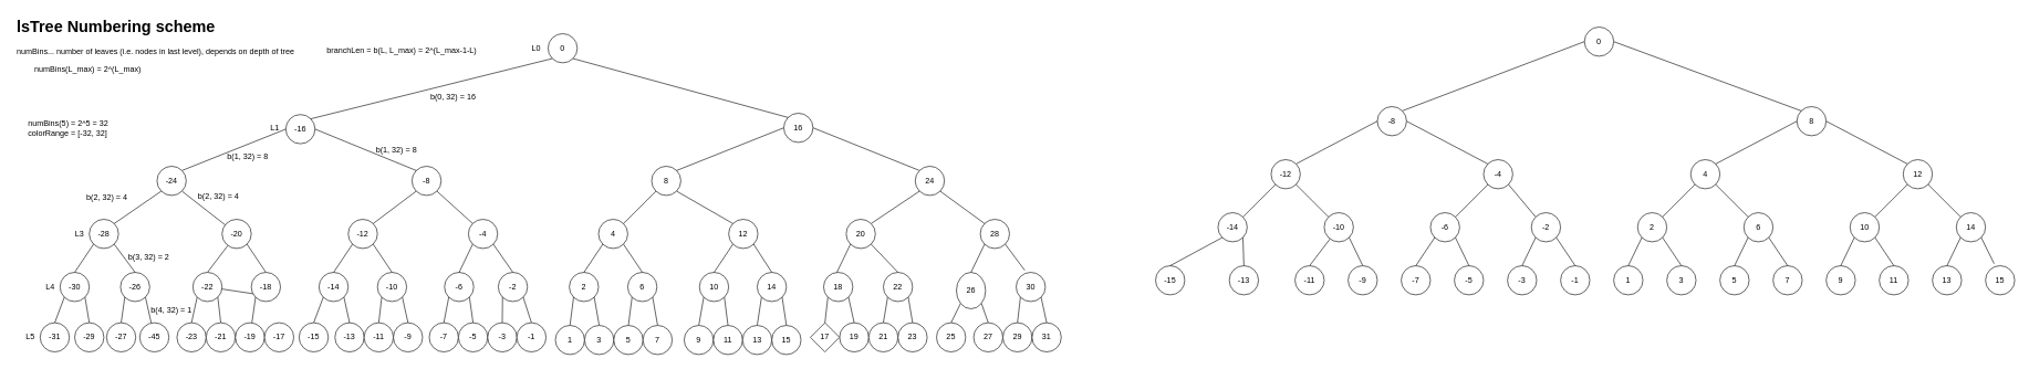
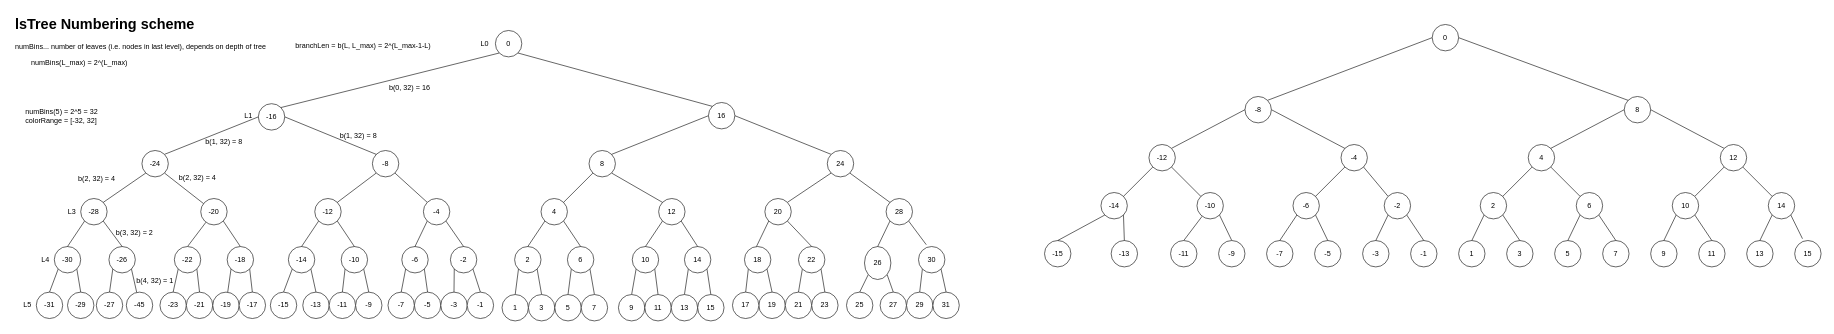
- <mxCell id="14" style="edgeStyle=none;rounded=0;orthogonalLoop=1;jettySize=auto;html=1;exitX=1;exitY=1;exitDx=0;exitDy=0;endArrow=none;endFill=0;" edge="1" parent="1" source="15" target="11"><mxGeometry relative="1" as="geometry" /></mxCell>
+ <mxCell id="14" style="edgeStyle=none;rounded=0;orthogonalLoop=1;jettySize=auto;html=1;exitX=1;exitY=1;exitDx=0;exitDy=0;entryX=0.5;entryY=0;entryDx=0;entryDy=0;endArrow=none;endFill=0;" edge="1" parent="1" source="15" target="177"><mxGeometry relative="1" as="geometry" /></mxCell>
- <mxCell id="165" value="17" style="rhombus;whiteSpace=wrap;html=1;aspect=fixed;align=center;" vertex="1" parent="1"><mxGeometry x="1220" y="486" width="44" height="44" as="geometry" /></mxCell>
+ <mxCell id="165" value="17" style="ellipse;whiteSpace=wrap;html=1;aspect=fixed;align=center;" vertex="1" parent="1"><mxGeometry x="1220" y="486" width="44" height="44" as="geometry" /></mxCell>
